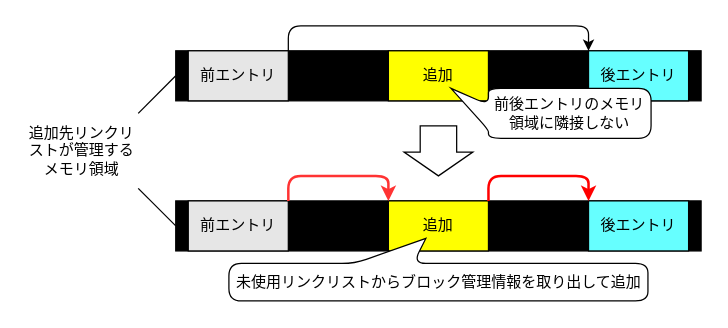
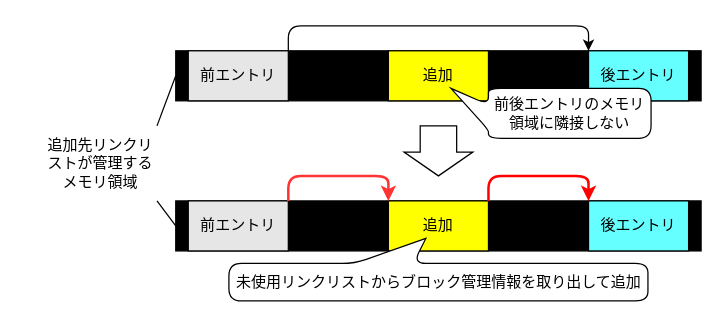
- <mxCell id="3" value="追加先リンクリストが管理するメモリ領域" style="text;html=1;strokeColor=none;fillColor=none;align=center;verticalAlign=middle;whiteSpace=wrap;rounded=0;" parent="1" vertex="1"><mxGeometry x="20" y="90" width="90" height="60" as="geometry" /></mxCell>
+ <mxCell id="3" value="追加先リンクリストが管理するメモリ領域" style="text;html=1;strokeColor=none;fillColor=none;align=center;verticalAlign=middle;whiteSpace=wrap;rounded=0;" parent="1" vertex="1"><mxGeometry x="35" y="100" width="90" height="60" as="geometry" /></mxCell>
